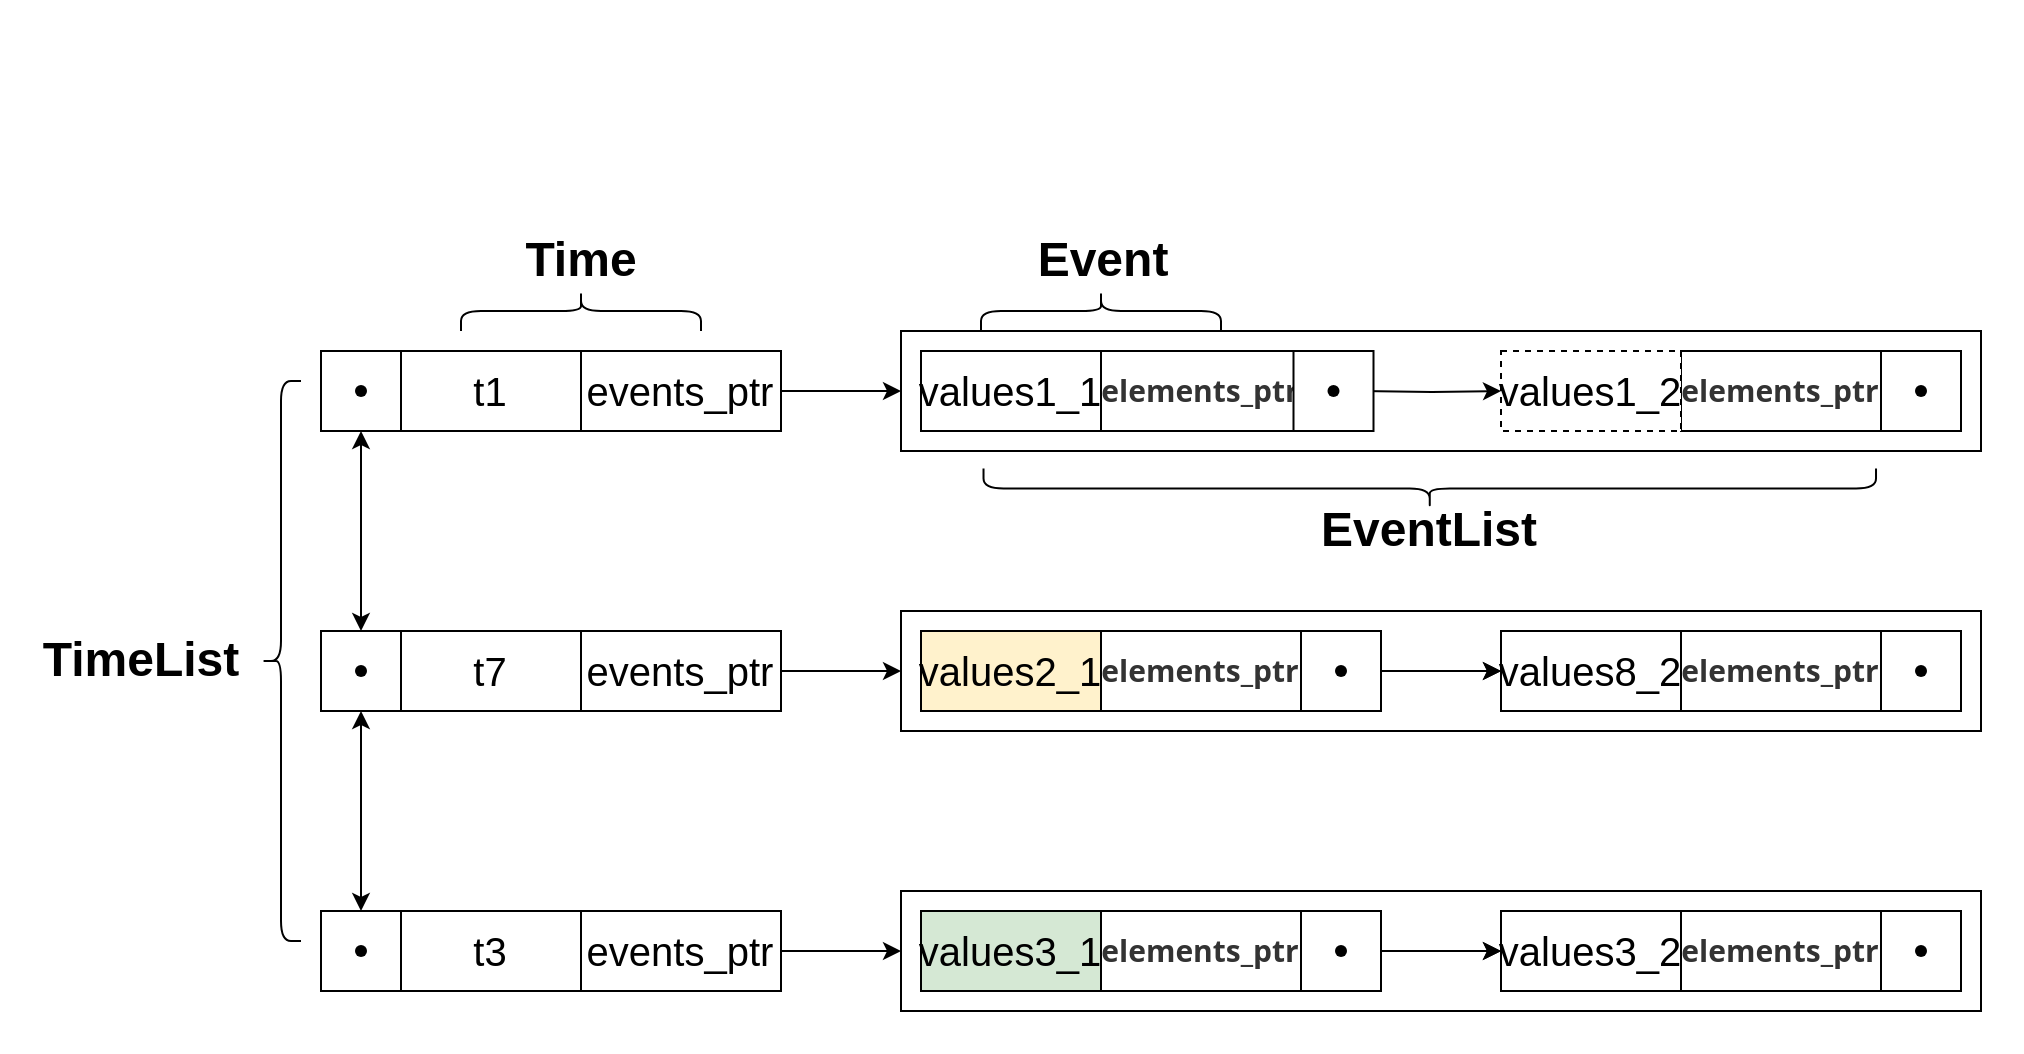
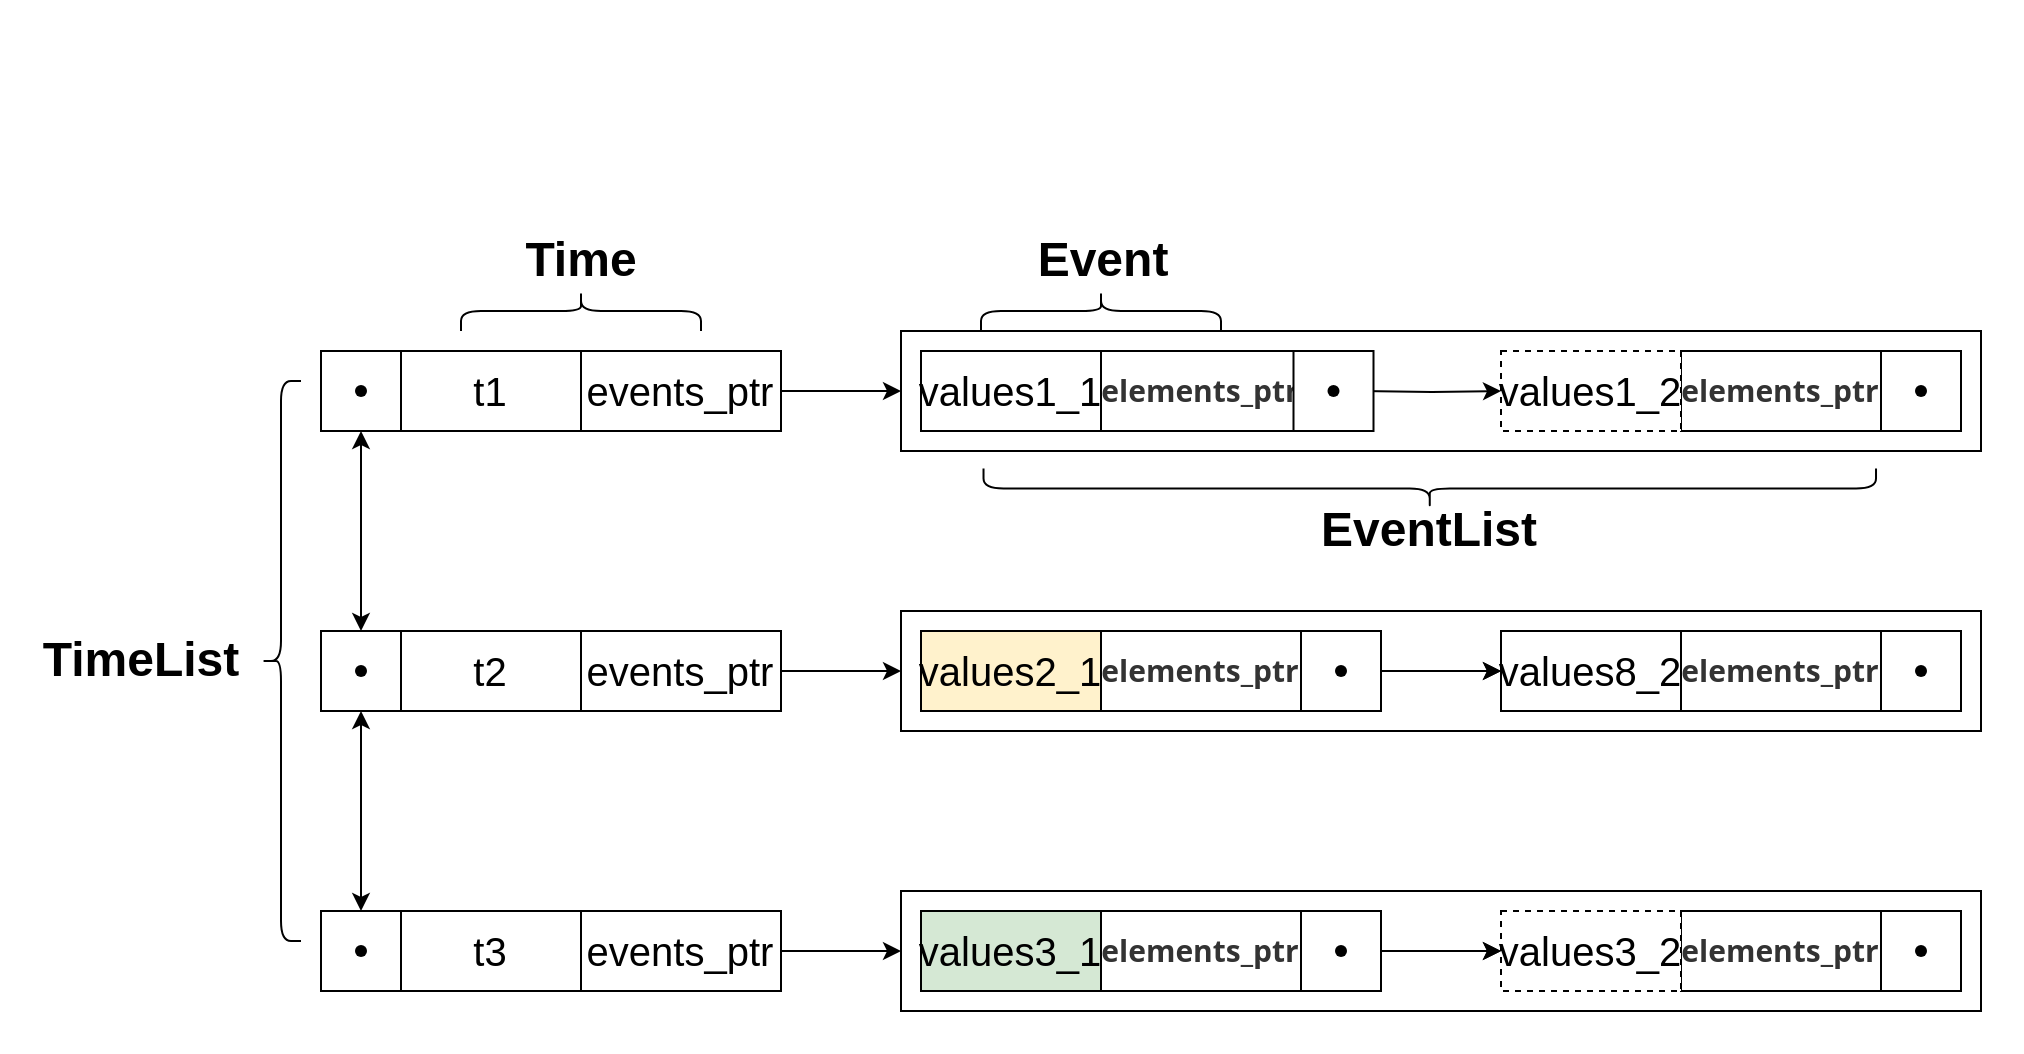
- <mxCell id="8" value="&lt;font style=&quot;font-size: 20px;&quot;&gt;t7&lt;/font&gt;" style="rounded=0;whiteSpace=wrap;html=1;" vertex="1" parent="1"><mxGeometry x="200" y="315" width="90" height="40" as="geometry" /></mxCell>
+ <mxCell id="8" value="&lt;font style=&quot;font-size: 20px;&quot;&gt;t2&lt;/font&gt;" style="rounded=0;whiteSpace=wrap;html=1;" vertex="1" parent="1"><mxGeometry x="200" y="315" width="90" height="40" as="geometry" /></mxCell>
- <mxCell id="28" value="&lt;font style=&quot;font-size: 20px;&quot;&gt;values3_2&lt;/font&gt;" style="rounded=0;whiteSpace=wrap;html=1;" vertex="1" parent="1"><mxGeometry x="750" y="455" width="90" height="40" as="geometry" /></mxCell>
+ <mxCell id="28" value="&lt;font style=&quot;font-size: 20px;&quot;&gt;values3_2&lt;/font&gt;" style="rounded=0;whiteSpace=wrap;html=1;dashed=1;" vertex="1" parent="1"><mxGeometry x="750" y="455" width="90" height="40" as="geometry" /></mxCell>
